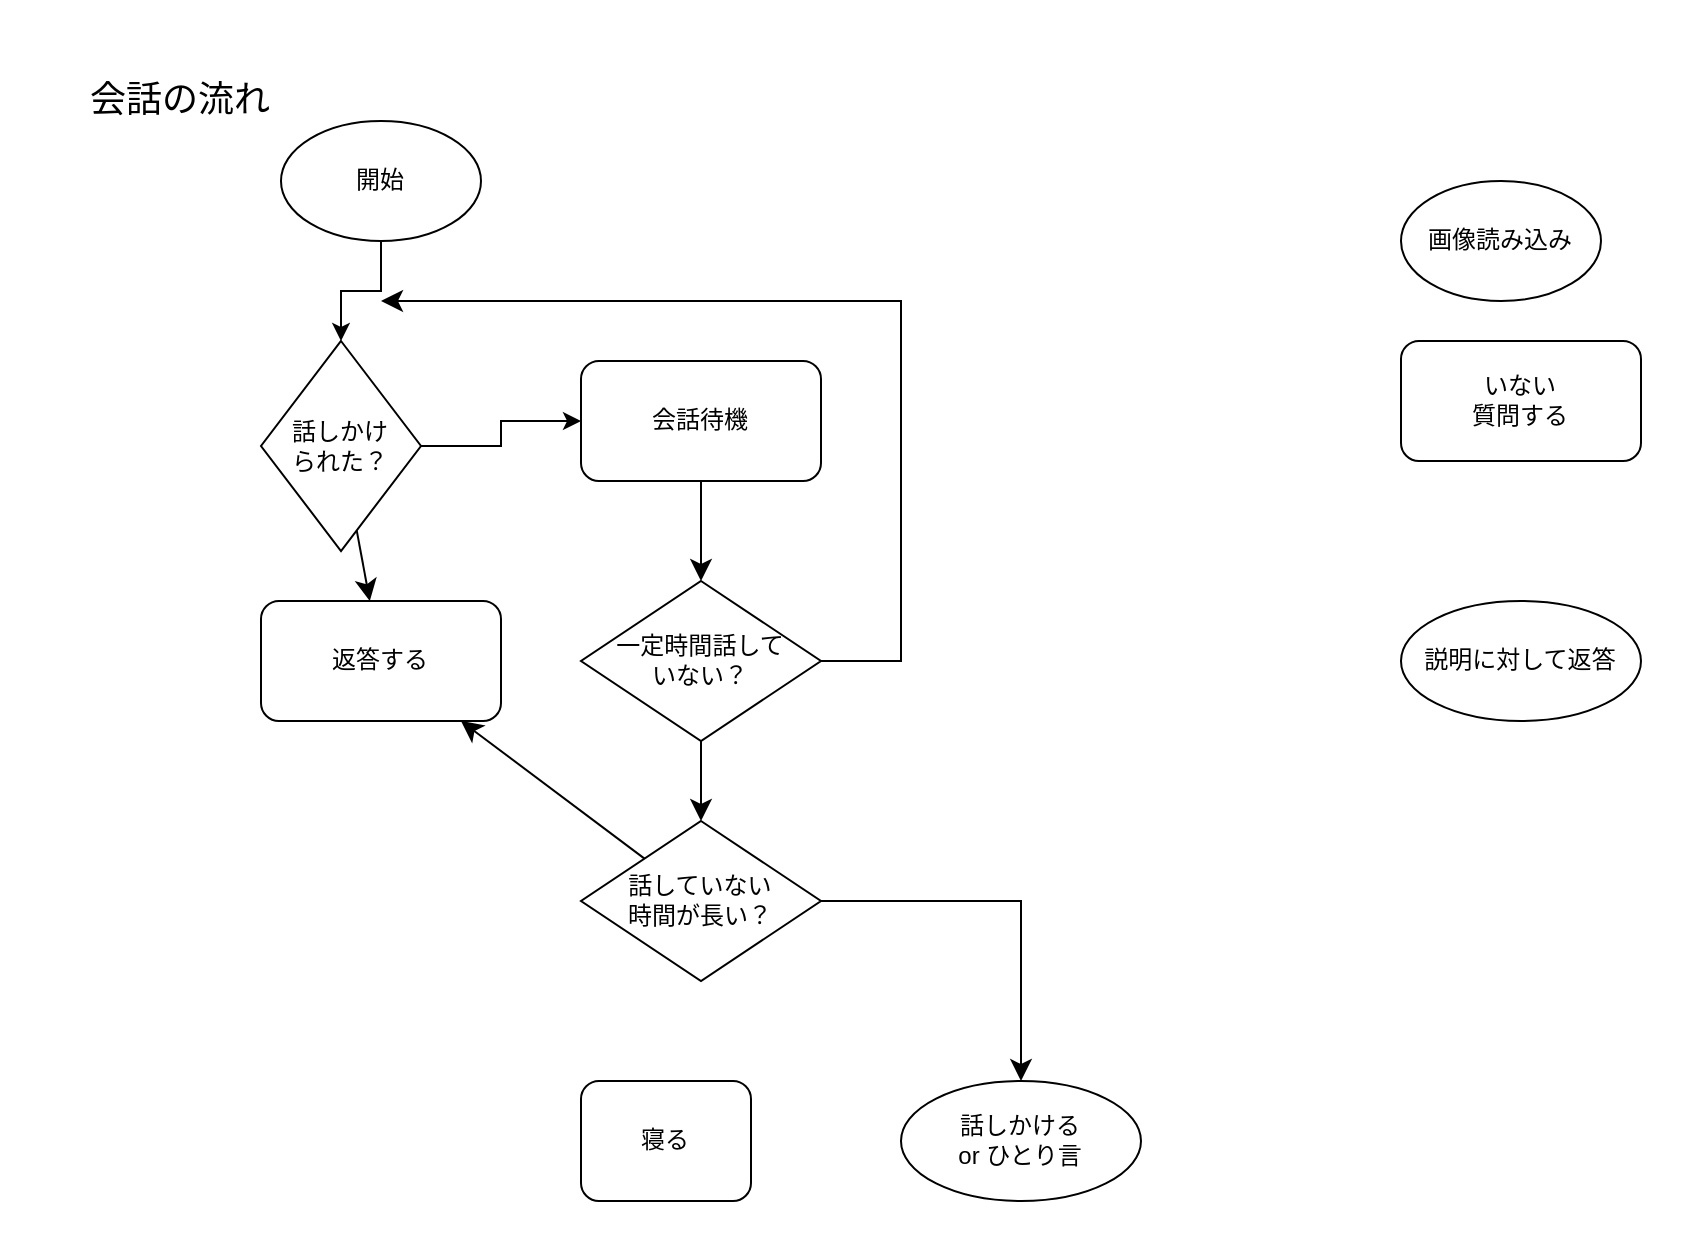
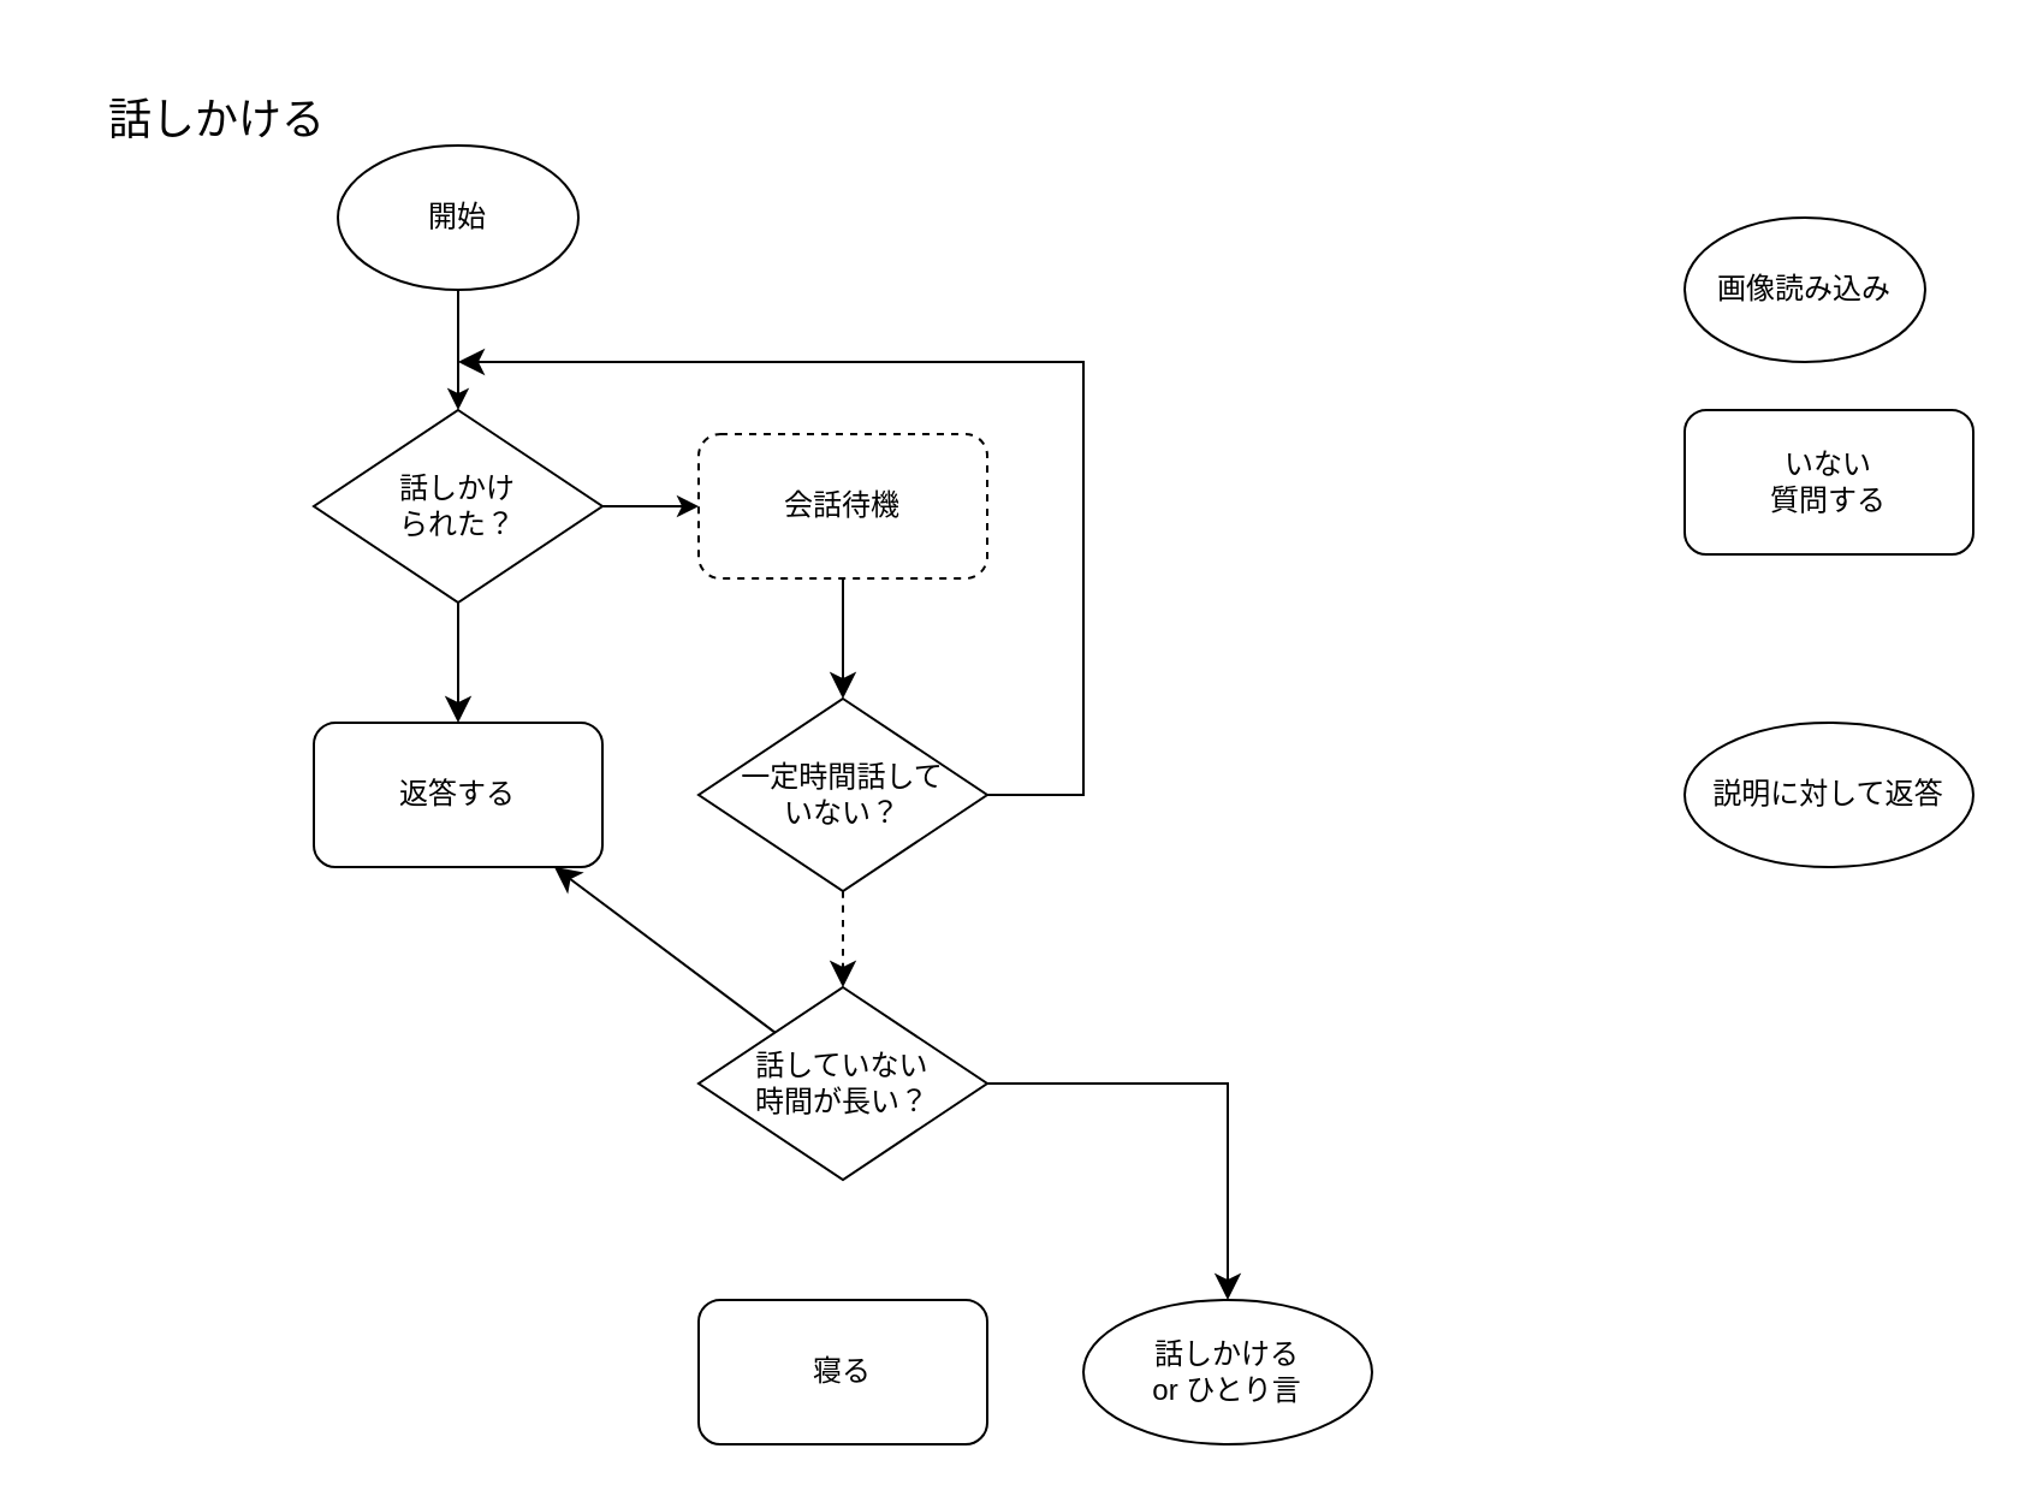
- <mxCell id="2" value="&lt;font style=&quot;font-size: 18px;&quot;&gt;会話の流れ&lt;/font&gt;" style="text;html=1;align=center;verticalAlign=middle;whiteSpace=wrap;rounded=0;" parent="1" vertex="1"><mxGeometry x="20" y="20" width="140" height="60" as="geometry" /></mxCell>
+ <mxCell id="2" value="&lt;font style=&quot;font-size: 18px;&quot;&gt;話しかける&lt;/font&gt;" style="text;html=1;align=center;verticalAlign=middle;whiteSpace=wrap;rounded=0;" parent="1" vertex="1"><mxGeometry x="20" y="20" width="140" height="60" as="geometry" /></mxCell>
- <mxCell id="10" value="会話待機" style="rounded=1;whiteSpace=wrap;html=1;" parent="1" vertex="1"><mxGeometry x="290" y="180" width="120" height="60" as="geometry" /></mxCell>
+ <mxCell id="10" value="会話待機" style="rounded=1;whiteSpace=wrap;html=1;dashed=1;" parent="1" vertex="1"><mxGeometry x="290" y="180" width="120" height="60" as="geometry" /></mxCell>
- <mxCell id="13" value="話しかけ&lt;div&gt;られた？&lt;/div&gt;" style="rhombus;whiteSpace=wrap;html=1;" parent="1" vertex="1"><mxGeometry x="130" y="170" width="80" height="105" as="geometry" /></mxCell>
+ <mxCell id="13" value="話しかけ&lt;div&gt;られた？&lt;/div&gt;" style="rhombus;whiteSpace=wrap;html=1;" parent="1" vertex="1"><mxGeometry x="130" y="170" width="120" height="80" as="geometry" /></mxCell>
- <mxCell id="14" value="" style="edgeStyle=none;curved=1;rounded=0;orthogonalLoop=1;jettySize=auto;html=1;fontSize=12;startSize=8;endSize=8;" parent="1" source="15" target="18" edge="1"><mxGeometry relative="1" as="geometry" /></mxCell>
+ <mxCell id="14" value="" style="edgeStyle=none;curved=1;rounded=0;orthogonalLoop=1;jettySize=auto;html=1;fontSize=12;startSize=8;endSize=8;dashed=1;" parent="1" source="15" target="18" edge="1"><mxGeometry relative="1" as="geometry" /></mxCell>
- <mxCell id="19" value="寝る" style="rounded=1;whiteSpace=wrap;html=1;" parent="1" vertex="1"><mxGeometry x="290" y="540" width="85" height="60" as="geometry" /></mxCell>
+ <mxCell id="19" value="寝る" style="rounded=1;whiteSpace=wrap;html=1;" parent="1" vertex="1"><mxGeometry x="290" y="540" width="120" height="60" as="geometry" /></mxCell>
